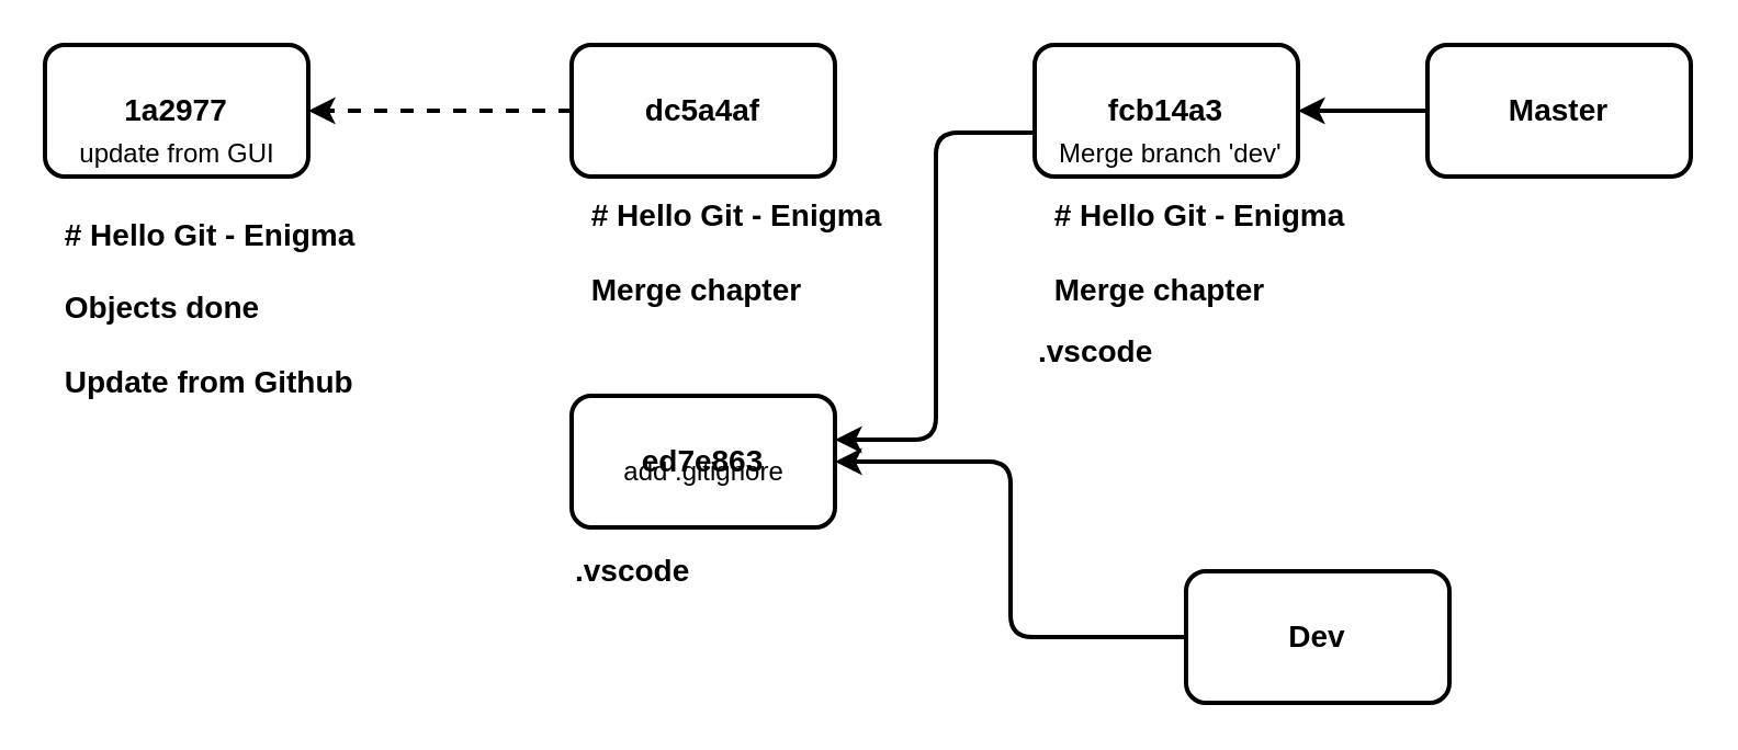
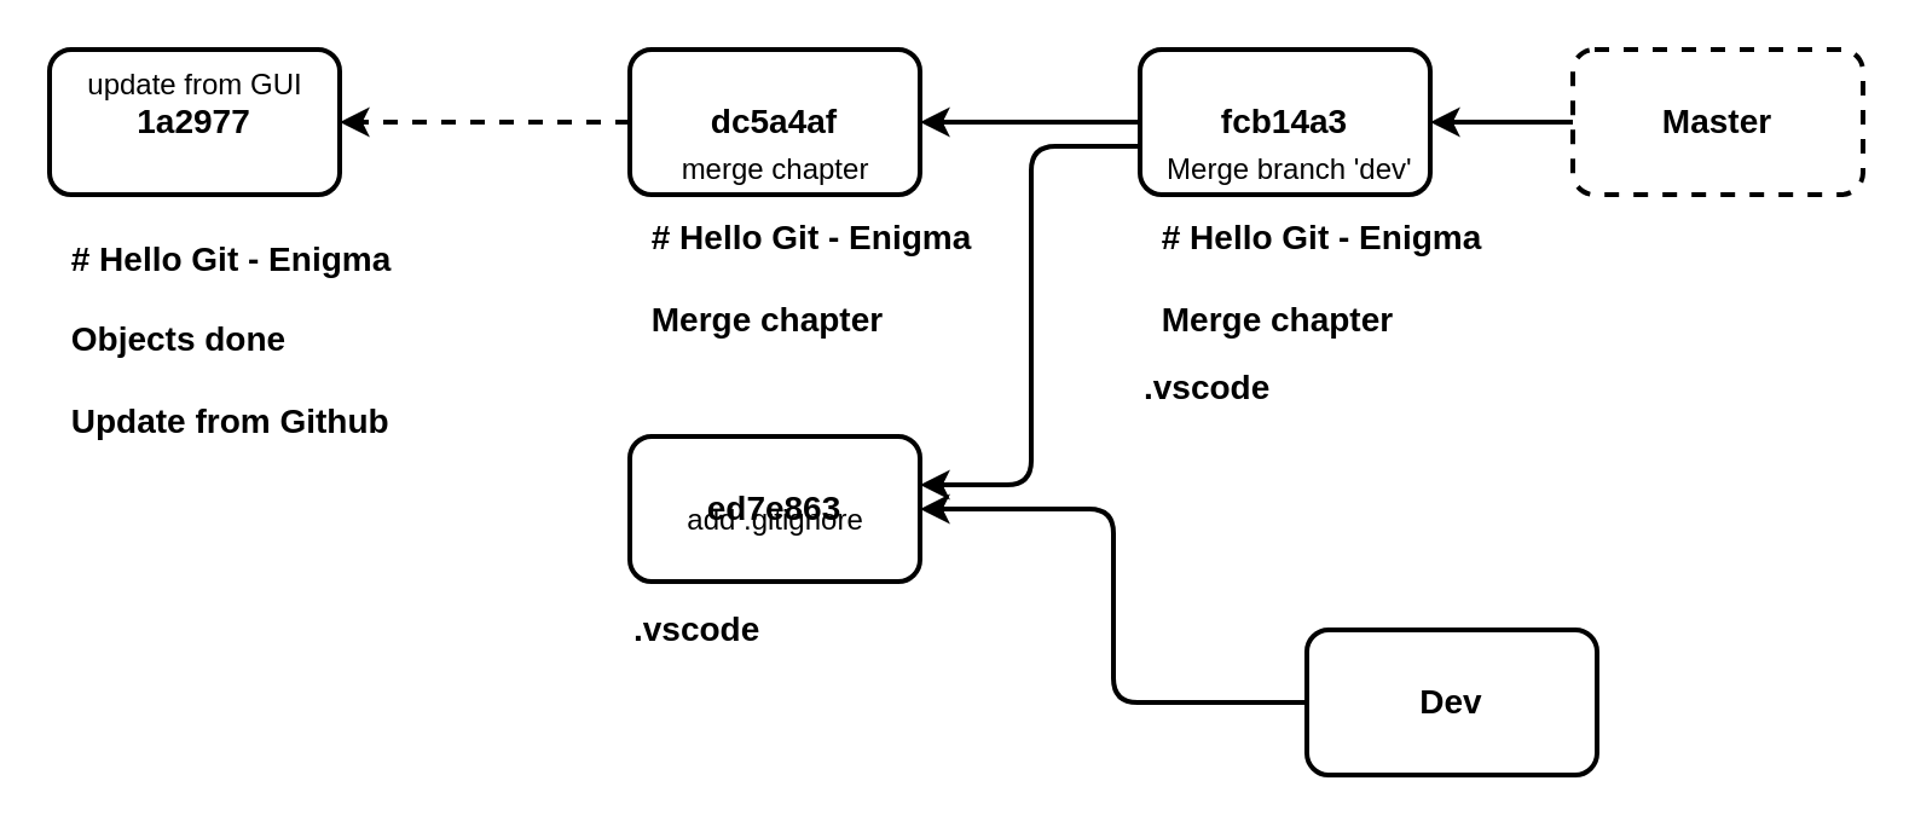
+ <mxCell id="19" value="" style="endArrow=classic;html=1;strokeColor=#000000;strokeWidth=2;exitX=0;exitY=0.5;exitDx=0;exitDy=0;entryX=1;entryY=0.5;entryDx=0;entryDy=0;" edge="1" parent="1" source="15" target="7"><mxGeometry width="50" height="50" relative="1" as="geometry"><mxPoint x="360" y="190" as="sourcePoint" /><mxPoint x="410" y="140" as="targetPoint" /></mxGeometry></mxCell>
- <mxCell id="6" value="&lt;b&gt;&lt;font style=&quot;font-size: 14px&quot; color=&quot;#000000&quot;&gt;Master&lt;/font&gt;&lt;/b&gt;" style="rounded=1;whiteSpace=wrap;html=1;fillColor=none;strokeColor=#000000;strokeWidth=2;" vertex="1" parent="1"><mxGeometry x="650" y="20" width="120" height="60" as="geometry" /></mxCell>
+ <mxCell id="6" value="&lt;b&gt;&lt;font style=&quot;font-size: 14px&quot; color=&quot;#000000&quot;&gt;Master&lt;/font&gt;&lt;/b&gt;" style="rounded=1;whiteSpace=wrap;html=1;fillColor=none;strokeColor=#000000;strokeWidth=2;dashed=1;" vertex="1" parent="1"><mxGeometry x="650" y="20" width="120" height="60" as="geometry" /></mxCell>
- <mxCell id="5" value="&lt;font color=&quot;#000000&quot;&gt;update from GUI&lt;/font&gt;" style="text;html=1;align=center;verticalAlign=middle;resizable=0;points=[];autosize=1;strokeColor=none;fillColor=none;" vertex="1" parent="1"><mxGeometry x="30" y="60" width="100" height="20" as="geometry" /></mxCell>
+ <mxCell id="5" value="&lt;font color=&quot;#000000&quot;&gt;update from GUI&lt;/font&gt;" style="text;html=1;align=center;verticalAlign=middle;resizable=0;points=[];autosize=1;strokeColor=none;fillColor=none;" vertex="1" parent="1"><mxGeometry x="30" y="25" width="100" height="20" as="geometry" /></mxCell>
+ <mxCell id="9" value="&lt;font color=&quot;#000000&quot;&gt;merge chapter&lt;/font&gt;" style="text;html=1;align=center;verticalAlign=middle;resizable=0;points=[];autosize=1;strokeColor=none;fillColor=none;" vertex="1" parent="1"><mxGeometry x="275" y="60" width="90" height="20" as="geometry" /></mxCell>
